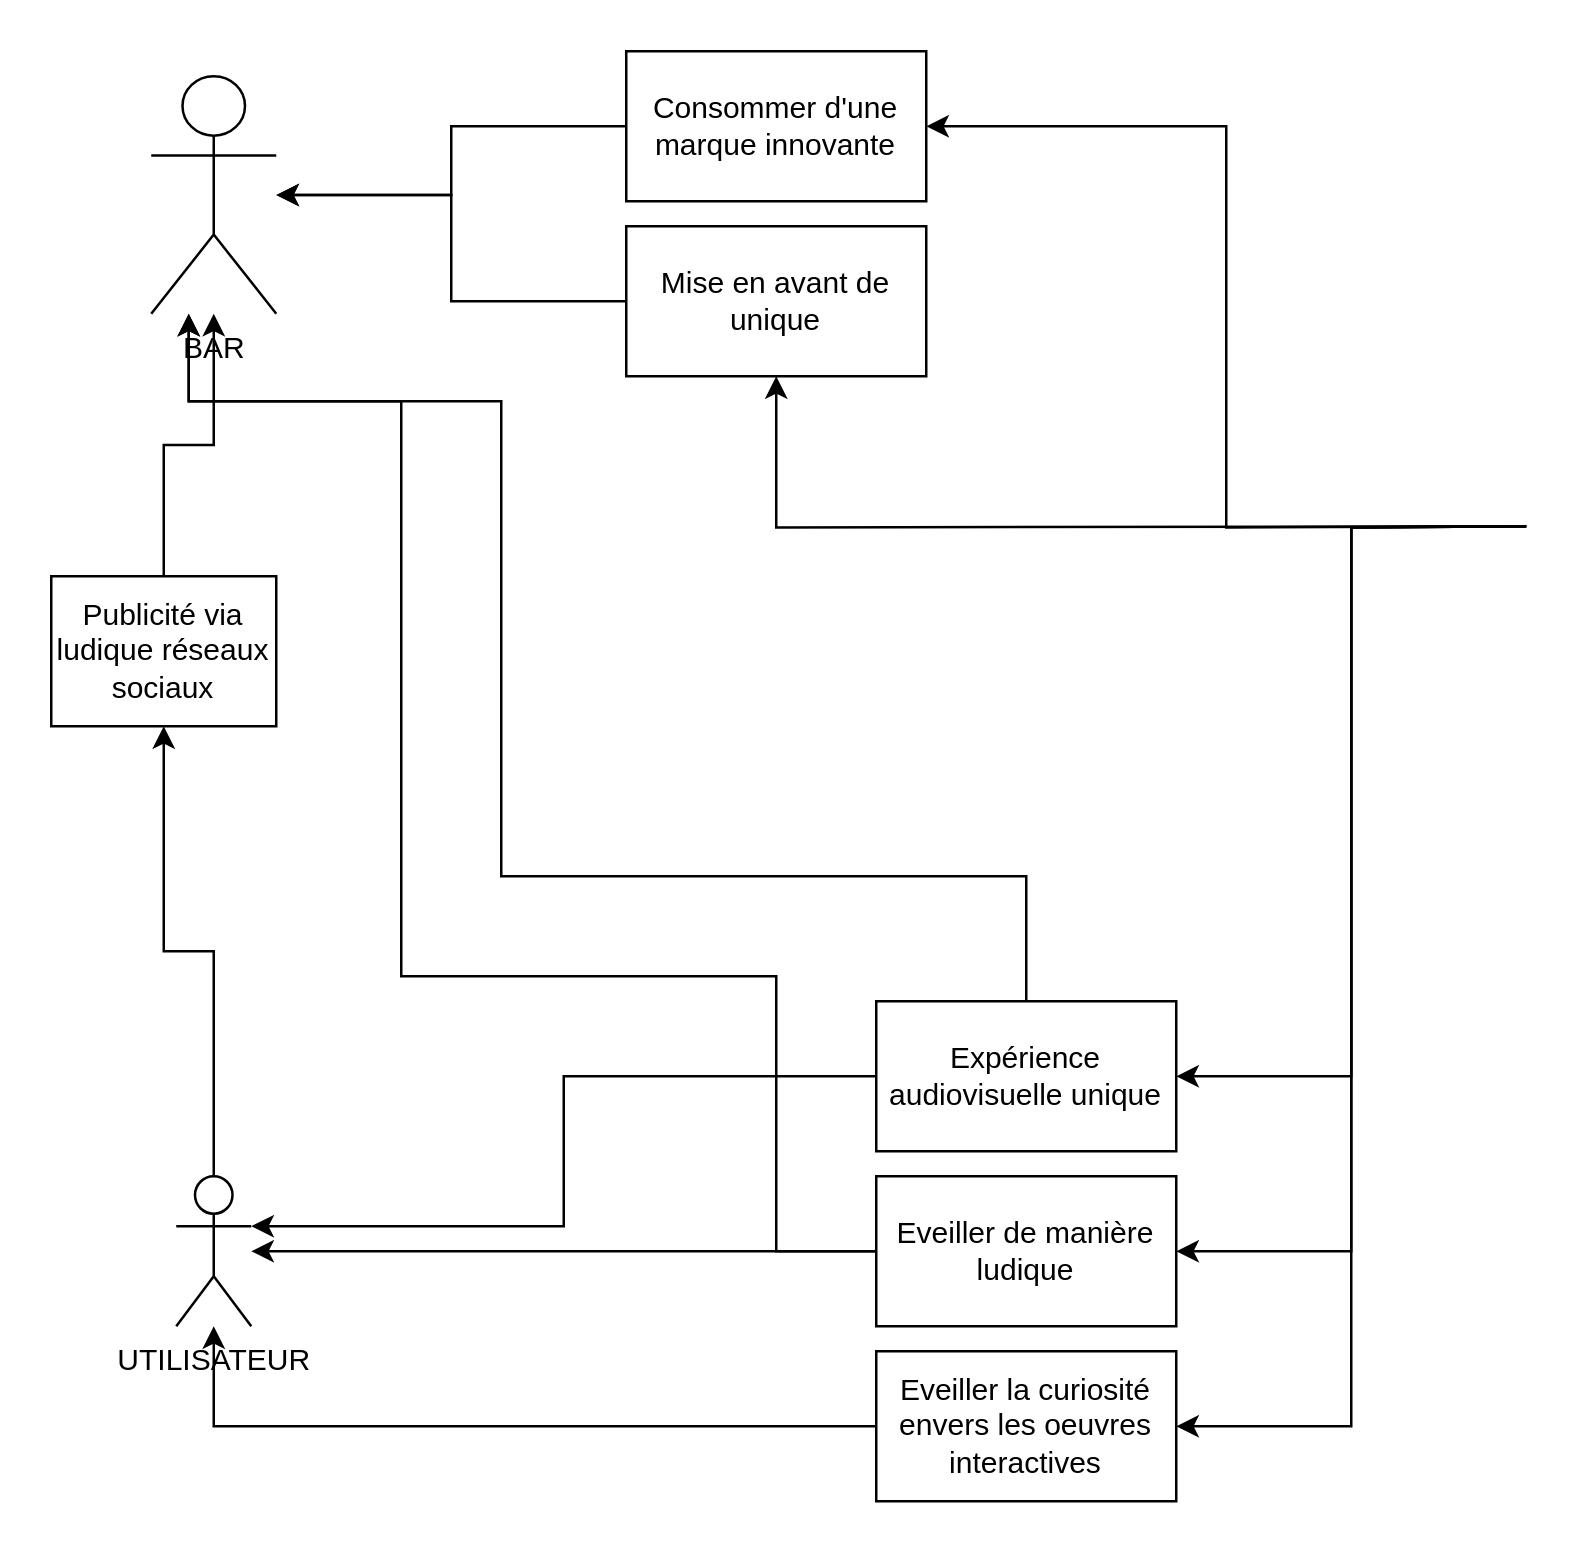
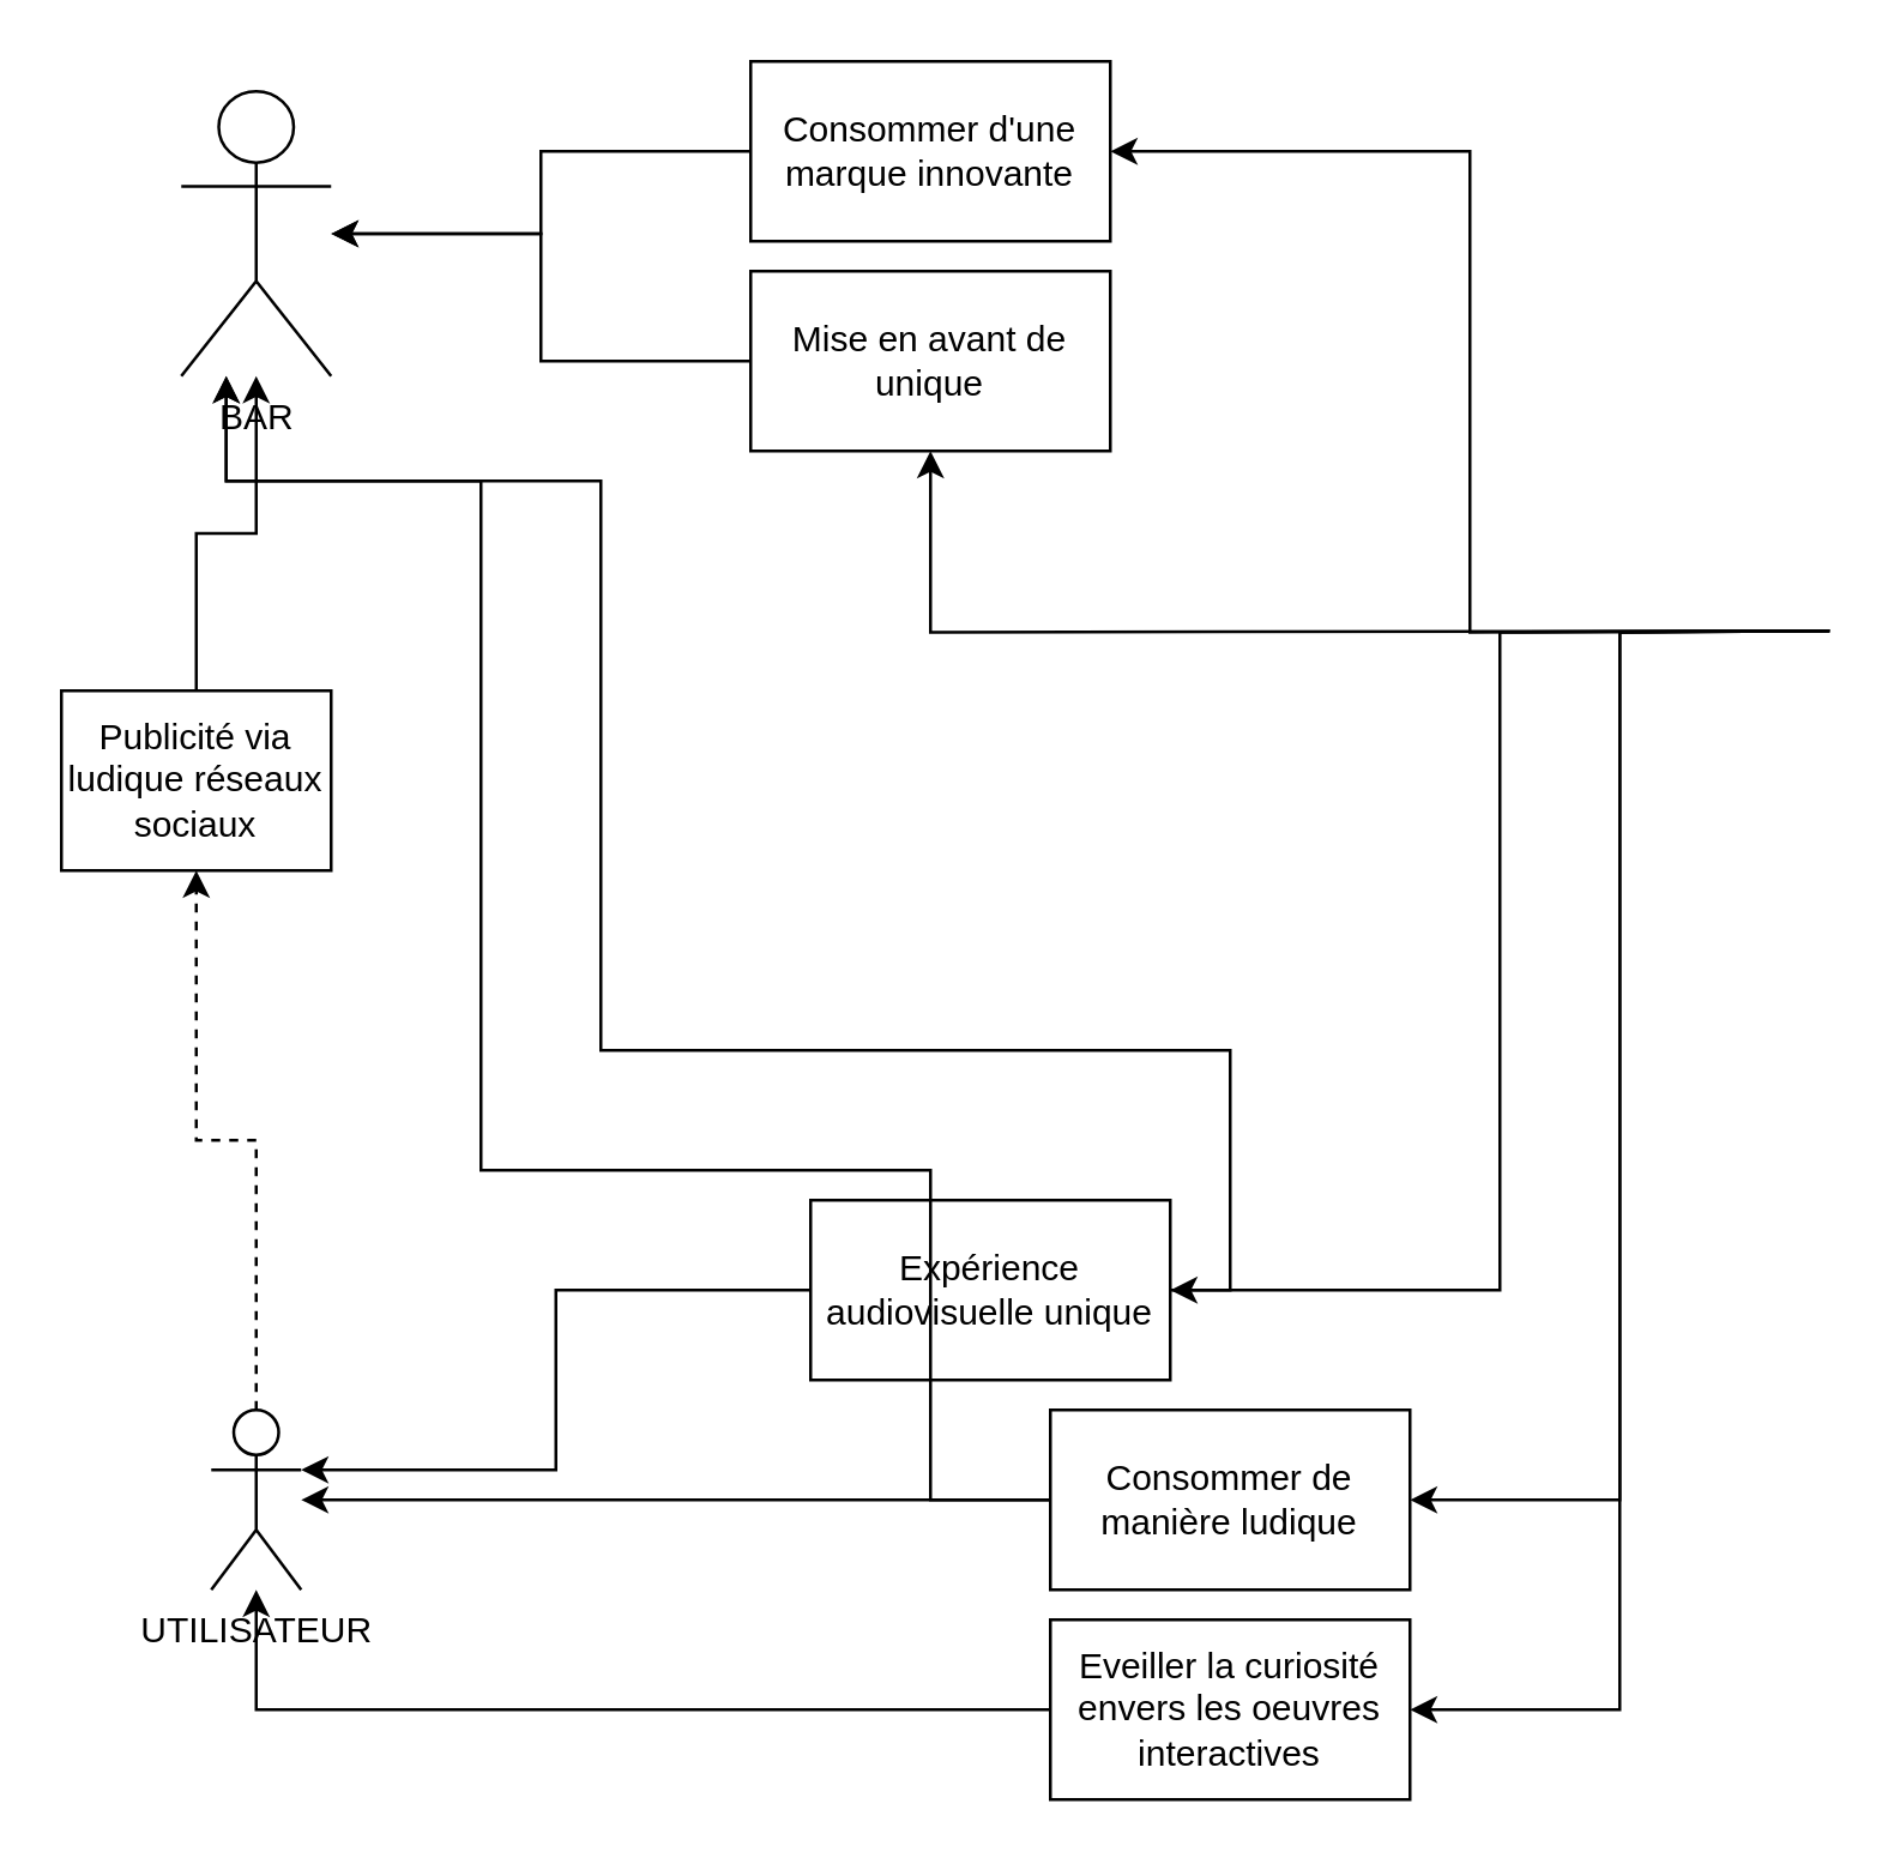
- <mxCell id="8" style="edgeStyle=orthogonalEdgeStyle;rounded=0;orthogonalLoop=1;jettySize=auto;html=1;" parent="1" source="9" target="19" edge="1"><mxGeometry relative="1" as="geometry" /></mxCell>
+ <mxCell id="8" style="edgeStyle=orthogonalEdgeStyle;rounded=0;orthogonalLoop=1;jettySize=auto;html=1;dashed=1;" parent="1" source="9" target="19" edge="1"><mxGeometry relative="1" as="geometry" /></mxCell>
- <mxCell id="12" value="Expérience audiovisuelle unique" style="rounded=0;whiteSpace=wrap;html=1;" parent="1" vertex="1"><mxGeometry x="350" y="400" width="120" height="60" as="geometry" /></mxCell>
+ <mxCell id="12" value="Expérience audiovisuelle unique" style="rounded=0;whiteSpace=wrap;html=1;" parent="1" vertex="1"><mxGeometry x="270" y="400" width="120" height="60" as="geometry" /></mxCell>
- <mxCell id="15" value="Eveiller de manière ludique" style="rounded=0;whiteSpace=wrap;html=1;" parent="1" vertex="1"><mxGeometry x="350" y="470" width="120" height="60" as="geometry" /></mxCell>
+ <mxCell id="15" value="Consommer de manière ludique" style="rounded=0;whiteSpace=wrap;html=1;" parent="1" vertex="1"><mxGeometry x="350" y="470" width="120" height="60" as="geometry" /></mxCell>
